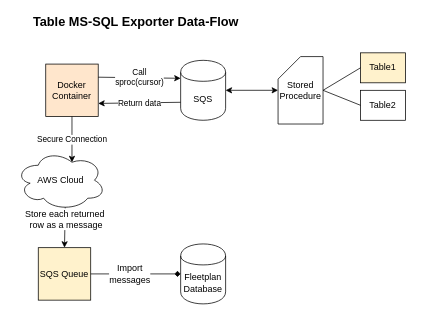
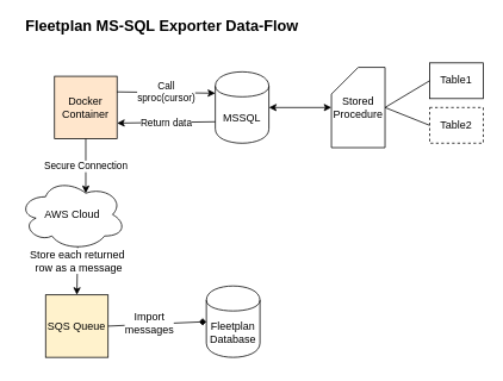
- <mxCell id="20" value="&lt;font style=&quot;font-size: 17px&quot;&gt;&lt;b&gt;Table MS-SQL Exporter Data-Flow&lt;/b&gt;&lt;/font&gt;" style="text;html=1;resizable=0;autosize=1;align=center;verticalAlign=middle;points=[];fillColor=none;strokeColor=none;rounded=0;" parent="1" vertex="1"><mxGeometry x="20" y="20" width="320" height="20" as="geometry" /></mxCell>
+ <mxCell id="20" value="&lt;font style=&quot;font-size: 17px&quot;&gt;&lt;b&gt;Fleetplan MS-SQL Exporter Data-Flow&lt;/b&gt;&lt;/font&gt;" style="text;html=1;resizable=0;autosize=1;align=center;verticalAlign=middle;points=[];fillColor=none;strokeColor=none;rounded=0;" parent="1" vertex="1"><mxGeometry x="20" y="20" width="320" height="20" as="geometry" /></mxCell>
- <mxCell id="5" value="Table1" style="rounded=0;whiteSpace=wrap;html=1;fillColor=#fff2cc;" parent="1" vertex="1"><mxGeometry x="480" y="70" width="60" height="40" as="geometry" /></mxCell>
+ <mxCell id="5" value="Table1" style="rounded=0;whiteSpace=wrap;html=1;" parent="1" vertex="1"><mxGeometry x="480" y="70" width="60" height="40" as="geometry" /></mxCell>
- <mxCell id="2" value="SQS" style="shape=cylinder;whiteSpace=wrap;html=1;boundedLbl=1;backgroundOutline=1;" parent="1" vertex="1"><mxGeometry x="240" y="80" width="60" height="80" as="geometry" /></mxCell>
+ <mxCell id="2" value="MSSQL" style="shape=cylinder;whiteSpace=wrap;html=1;boundedLbl=1;backgroundOutline=1;" parent="1" vertex="1"><mxGeometry x="240" y="80" width="60" height="80" as="geometry" /></mxCell>
- <mxCell id="6" value="Table2" style="rounded=0;whiteSpace=wrap;html=1;" parent="1" vertex="1"><mxGeometry x="480" y="120" width="60" height="40" as="geometry" /></mxCell>
+ <mxCell id="6" value="Table2" style="rounded=0;whiteSpace=wrap;html=1;dashed=1;" parent="1" vertex="1"><mxGeometry x="480" y="120" width="60" height="40" as="geometry" /></mxCell>
- <mxCell id="17" value="Fleetplan&lt;br&gt;Database" style="shape=cylinder;whiteSpace=wrap;html=1;boundedLbl=1;backgroundOutline=1;" parent="1" vertex="1"><mxGeometry x="240" y="325" width="60" height="80" as="geometry" /></mxCell>
+ <mxCell id="17" value="Fleetplan&lt;br&gt;Database" style="shape=cylinder;whiteSpace=wrap;html=1;boundedLbl=1;backgroundOutline=1;" parent="1" vertex="1"><mxGeometry x="230" y="320" width="60" height="80" as="geometry" /></mxCell>
